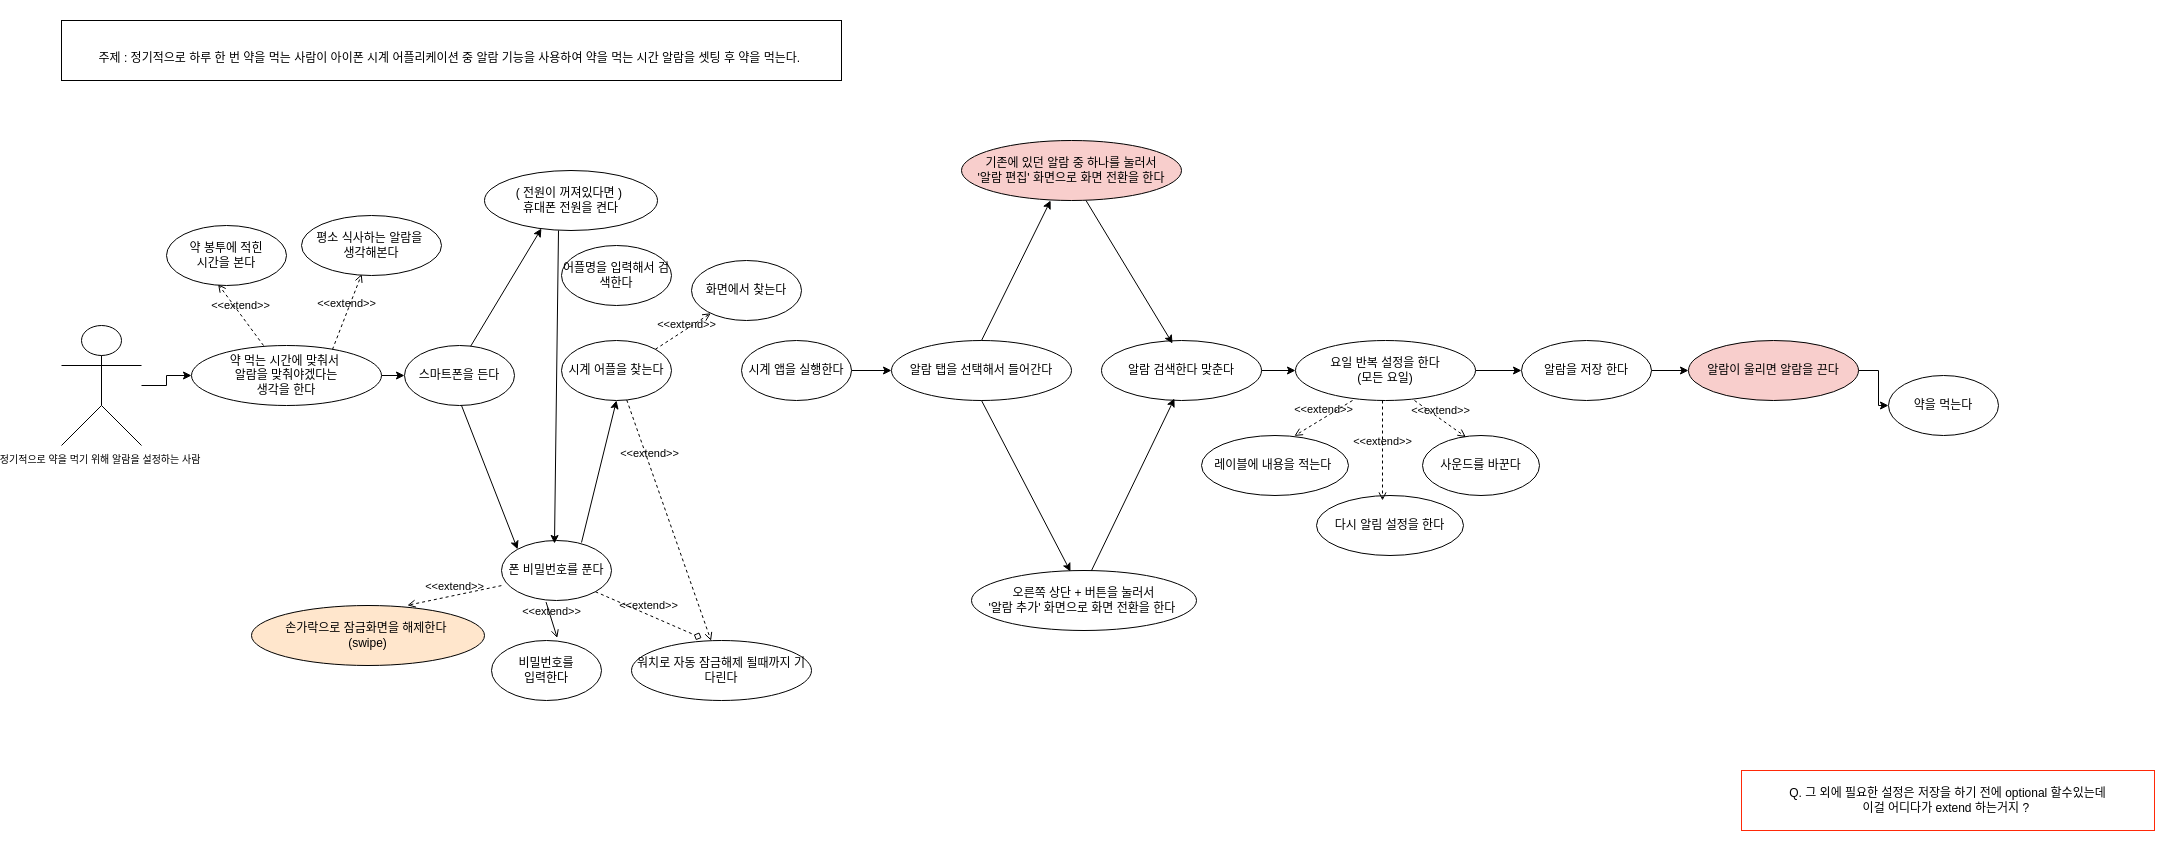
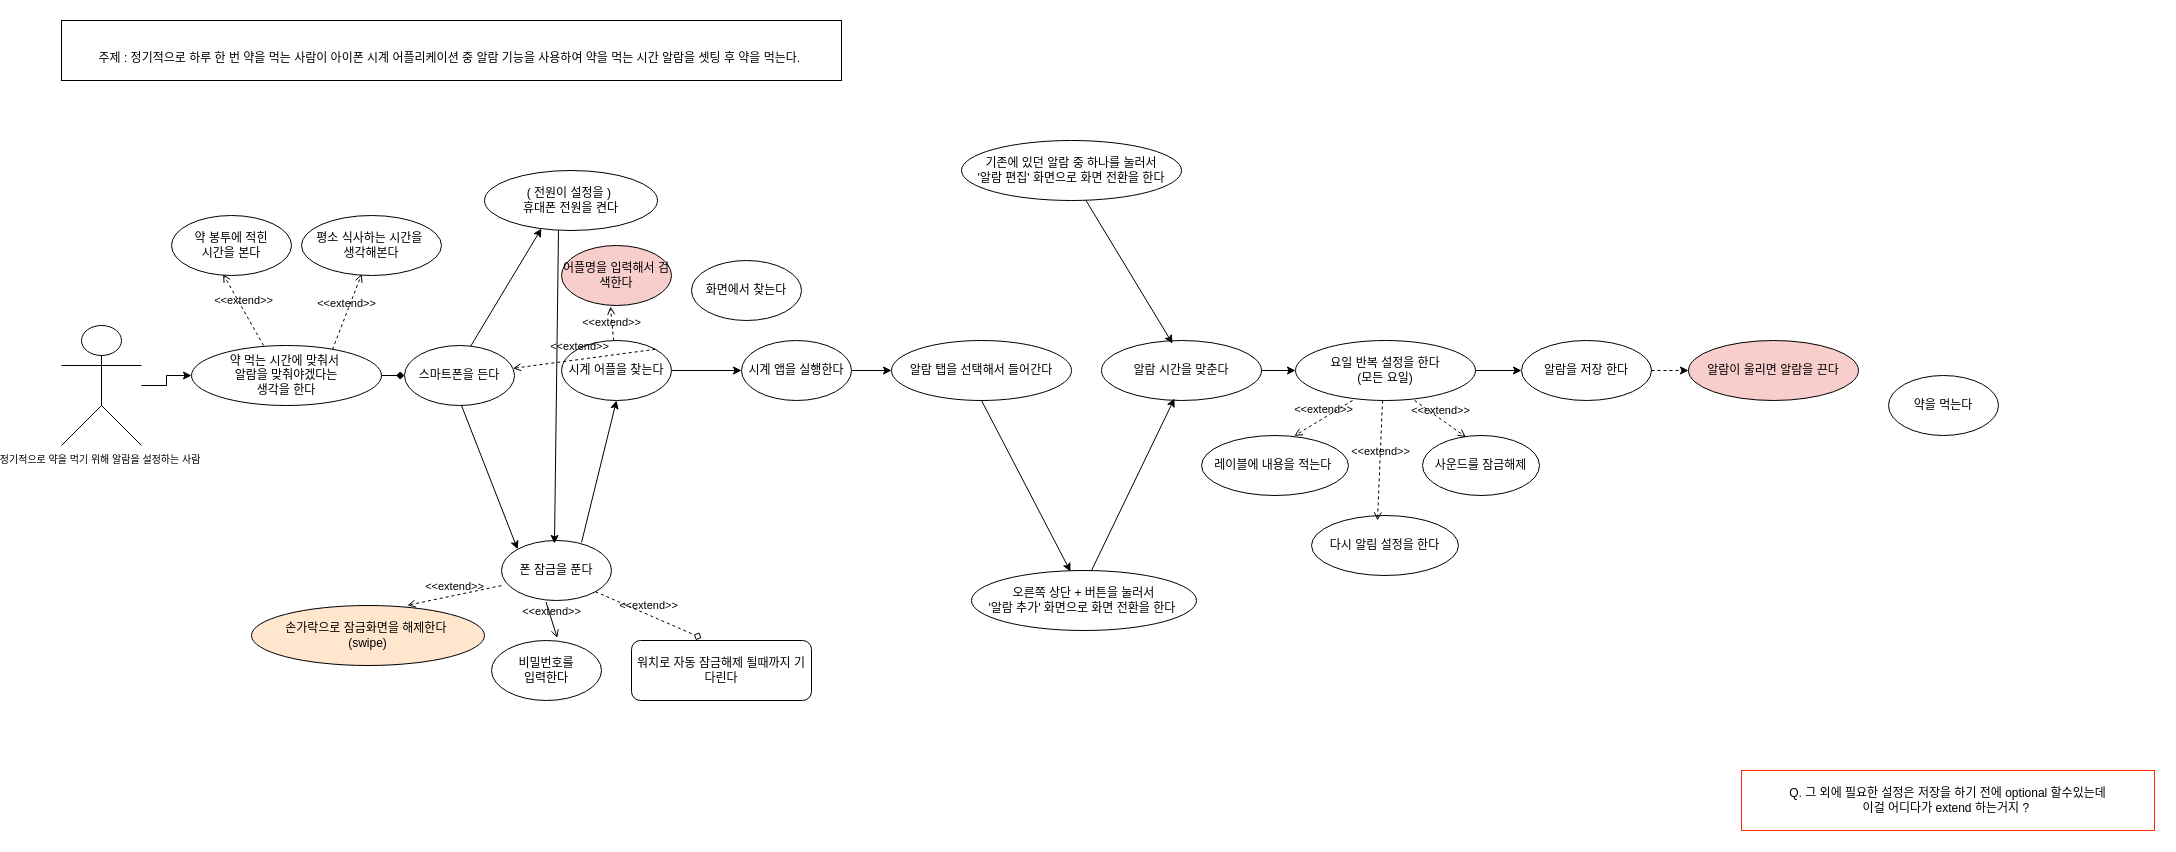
- <mxCell id="8" value="기존에 있던 알람 중 하나를 눌러서 &lt;br&gt;'알람 편집'&amp;nbsp;화면으로 화면 전환을 한다" style="ellipse;whiteSpace=wrap;html=1;fillColor=#f8cecc;" parent="1" vertex="1"><mxGeometry x="920" y="140" width="220" height="60" as="geometry" /></mxCell>
+ <mxCell id="8" value="기존에 있던 알람 중 하나를 눌러서 &lt;br&gt;'알람 편집'&amp;nbsp;화면으로 화면 전환을 한다" style="ellipse;whiteSpace=wrap;html=1;" parent="1" vertex="1"><mxGeometry x="920" y="140" width="220" height="60" as="geometry" /></mxCell>
- <mxCell id="15" value="( 전원이 꺼져있다면 )&amp;nbsp;&lt;br&gt;휴대폰 전원을 켠다" style="ellipse;whiteSpace=wrap;html=1;" parent="1" vertex="1"><mxGeometry x="443" y="170" width="173" height="60" as="geometry" /></mxCell>
+ <mxCell id="15" value="( 전원이 설정을 )&amp;nbsp;&lt;br&gt;휴대폰 전원을 켠다" style="ellipse;whiteSpace=wrap;html=1;" parent="1" vertex="1"><mxGeometry x="443" y="170" width="173" height="60" as="geometry" /></mxCell>
- <mxCell id="28" value="평소 식사하는 알람을&amp;nbsp;&lt;br&gt;생각해본다" style="ellipse;whiteSpace=wrap;html=1;" parent="1" vertex="1"><mxGeometry x="260" y="215" width="140" height="60" as="geometry" /></mxCell>
+ <mxCell id="28" value="평소 식사하는 시간을&amp;nbsp;&lt;br&gt;생각해본다" style="ellipse;whiteSpace=wrap;html=1;" parent="1" vertex="1"><mxGeometry x="260" y="215" width="140" height="60" as="geometry" /></mxCell>
- <mxCell id="26" value="약 봉투에 적힌&lt;br&gt;시간을 본다" style="ellipse;whiteSpace=wrap;html=1;" parent="1" vertex="1"><mxGeometry x="125" y="225" width="120" height="60" as="geometry" /></mxCell>
+ <mxCell id="26" value="약 봉투에 적힌&lt;br&gt;시간을 본다" style="ellipse;whiteSpace=wrap;html=1;" parent="1" vertex="1"><mxGeometry x="130" y="215" width="120" height="60" as="geometry" /></mxCell>
- <mxCell id="51" value="" style="endArrow=classic;html=1;rounded=0;entryX=0.405;entryY=1;entryDx=0;entryDy=0;entryPerimeter=0;exitX=0.5;exitY=0;exitDx=0;exitDy=0;" parent="1" source="7" target="8" edge="1"><mxGeometry width="50" height="50" relative="1" as="geometry"><mxPoint x="949.01" y="340" as="sourcePoint" /><mxPoint x="1020" y="222.02" as="targetPoint" /></mxGeometry></mxCell>
- <mxCell id="22" value="어플명을 입력해서 검색한다" style="ellipse;whiteSpace=wrap;html=1;" parent="1" vertex="1"><mxGeometry x="520" y="245" width="110" height="60" as="geometry" /></mxCell>
+ <mxCell id="22" value="어플명을 입력해서 검색한다" style="ellipse;whiteSpace=wrap;html=1;fillColor=#f8cecc;" parent="1" vertex="1"><mxGeometry x="520" y="245" width="110" height="60" as="geometry" /></mxCell>
- <mxCell id="46" value="&amp;lt;&amp;lt;extend&amp;gt;&amp;gt;" style="html=1;verticalAlign=bottom;labelBackgroundColor=none;endArrow=open;endFill=0;dashed=1;rounded=0;exitX=1;exitY=0;exitDx=0;exitDy=0;" parent="1" source="17" target="21" edge="1"><mxGeometry x="0.052" y="-4" width="160" relative="1" as="geometry"><mxPoint x="680" y="225" as="sourcePoint" /><mxPoint x="759" y="296" as="targetPoint" /><mxPoint as="offset" /></mxGeometry></mxCell>
+ <mxCell id="46" value="&amp;lt;&amp;lt;extend&amp;gt;&amp;gt;" style="html=1;verticalAlign=bottom;labelBackgroundColor=none;endArrow=open;endFill=0;dashed=1;rounded=0;exitX=1;exitY=0;exitDx=0;exitDy=0;" parent="1" source="17" target="4" edge="1"><mxGeometry x="0.052" y="-4" width="160" relative="1" as="geometry"><mxPoint x="680" y="225" as="sourcePoint" /><mxPoint x="759" y="296" as="targetPoint" /><mxPoint as="offset" /></mxGeometry></mxCell>
+ <mxCell id="16" value="" style="edgeStyle=orthogonalEdgeStyle;rounded=0;orthogonalLoop=1;jettySize=auto;html=1;" parent="1" source="17" target="6" edge="1"><mxGeometry relative="1" as="geometry" /></mxCell>
- <mxCell id="30" value="알람 검색한다 맞춘다" style="ellipse;whiteSpace=wrap;html=1;" parent="1" vertex="1"><mxGeometry x="1060" y="340" width="160" height="60" as="geometry" /></mxCell>
+ <mxCell id="30" value="알람 시간을 맞춘다" style="ellipse;whiteSpace=wrap;html=1;" parent="1" vertex="1"><mxGeometry x="1060" y="340" width="160" height="60" as="geometry" /></mxCell>
- <mxCell id="31" value="" style="edgeStyle=orthogonalEdgeStyle;rounded=0;orthogonalLoop=1;jettySize=auto;html=1;" parent="1" source="32" target="11" edge="1"><mxGeometry relative="1" as="geometry" /></mxCell>
+ <mxCell id="31" value="" style="edgeStyle=orthogonalEdgeStyle;rounded=0;orthogonalLoop=1;jettySize=auto;html=1;dashed=1;" parent="1" source="32" target="11" edge="1"><mxGeometry relative="1" as="geometry" /></mxCell>
- <mxCell id="23" value="" style="edgeStyle=orthogonalEdgeStyle;rounded=0;orthogonalLoop=1;jettySize=auto;html=1;" parent="1" source="24" target="4" edge="1"><mxGeometry relative="1" as="geometry" /></mxCell>
+ <mxCell id="23" value="" style="edgeStyle=orthogonalEdgeStyle;rounded=0;orthogonalLoop=1;jettySize=auto;html=1;endArrow=diamond;" parent="1" source="24" target="4" edge="1"><mxGeometry relative="1" as="geometry" /></mxCell>
- <mxCell id="10" value="" style="edgeStyle=orthogonalEdgeStyle;rounded=0;orthogonalLoop=1;jettySize=auto;html=1;" parent="1" source="11" target="12" edge="1"><mxGeometry relative="1" as="geometry" /></mxCell>
- <mxCell id="37" value="사운드를 바꾼다" style="ellipse;whiteSpace=wrap;html=1;" parent="1" vertex="1"><mxGeometry x="1381" y="435" width="117" height="60" as="geometry" /></mxCell>
+ <mxCell id="37" value="사운드를 잠금해제" style="ellipse;whiteSpace=wrap;html=1;" parent="1" vertex="1"><mxGeometry x="1381" y="435" width="117" height="60" as="geometry" /></mxCell>
- <mxCell id="45" value="&amp;lt;&amp;lt;extend&amp;gt;&amp;gt;" style="html=1;verticalAlign=bottom;labelBackgroundColor=none;endArrow=open;endFill=0;dashed=1;rounded=0;" parent="1" source="17" target="20" edge="1"><mxGeometry x="-0.471" y="1" width="160" relative="1" as="geometry"><mxPoint x="642" y="220" as="sourcePoint" /><mxPoint x="548" y="265" as="targetPoint" /><mxPoint as="offset" /></mxGeometry></mxCell>
+ <mxCell id="45" value="&amp;lt;&amp;lt;extend&amp;gt;&amp;gt;" style="html=1;verticalAlign=bottom;labelBackgroundColor=none;endArrow=open;endFill=0;dashed=1;rounded=0;entryX=0.445;entryY=1.017;entryDx=0;entryDy=0;entryPerimeter=0;" parent="1" source="17" target="22" edge="1"><mxGeometry x="-0.471" y="1" width="160" relative="1" as="geometry"><mxPoint x="642" y="220" as="sourcePoint" /><mxPoint x="548" y="265" as="targetPoint" /><mxPoint as="offset" /></mxGeometry></mxCell>
- <mxCell id="38" value="다시 알림 설정을 한다" style="ellipse;whiteSpace=wrap;html=1;" parent="1" vertex="1"><mxGeometry x="1275" y="495" width="147" height="60" as="geometry" /></mxCell>
+ <mxCell id="38" value="다시 알림 설정을 한다" style="ellipse;whiteSpace=wrap;html=1;" parent="1" vertex="1"><mxGeometry x="1270" y="515" width="147" height="60" as="geometry" /></mxCell>
- <mxCell id="14" value="폰 비밀번호를 푼다" style="ellipse;whiteSpace=wrap;html=1;" parent="1" vertex="1"><mxGeometry x="460" y="540" width="110" height="60" as="geometry" /></mxCell>
+ <mxCell id="14" value="폰 잠금을 푼다" style="ellipse;whiteSpace=wrap;html=1;" parent="1" vertex="1"><mxGeometry x="460" y="540" width="110" height="60" as="geometry" /></mxCell>
- <mxCell id="20" value="워치로 자동 잠금해제 될때까지 기다린다" style="ellipse;whiteSpace=wrap;html=1;" parent="1" vertex="1"><mxGeometry x="590" y="640" width="180" height="60" as="geometry" /></mxCell>
+ <mxCell id="20" value="워치로 자동 잠금해제 될때까지 기다린다" style="whiteSpace=wrap;html=1;rounded=1;" parent="1" vertex="1"><mxGeometry x="590" y="640" width="180" height="60" as="geometry" /></mxCell>
